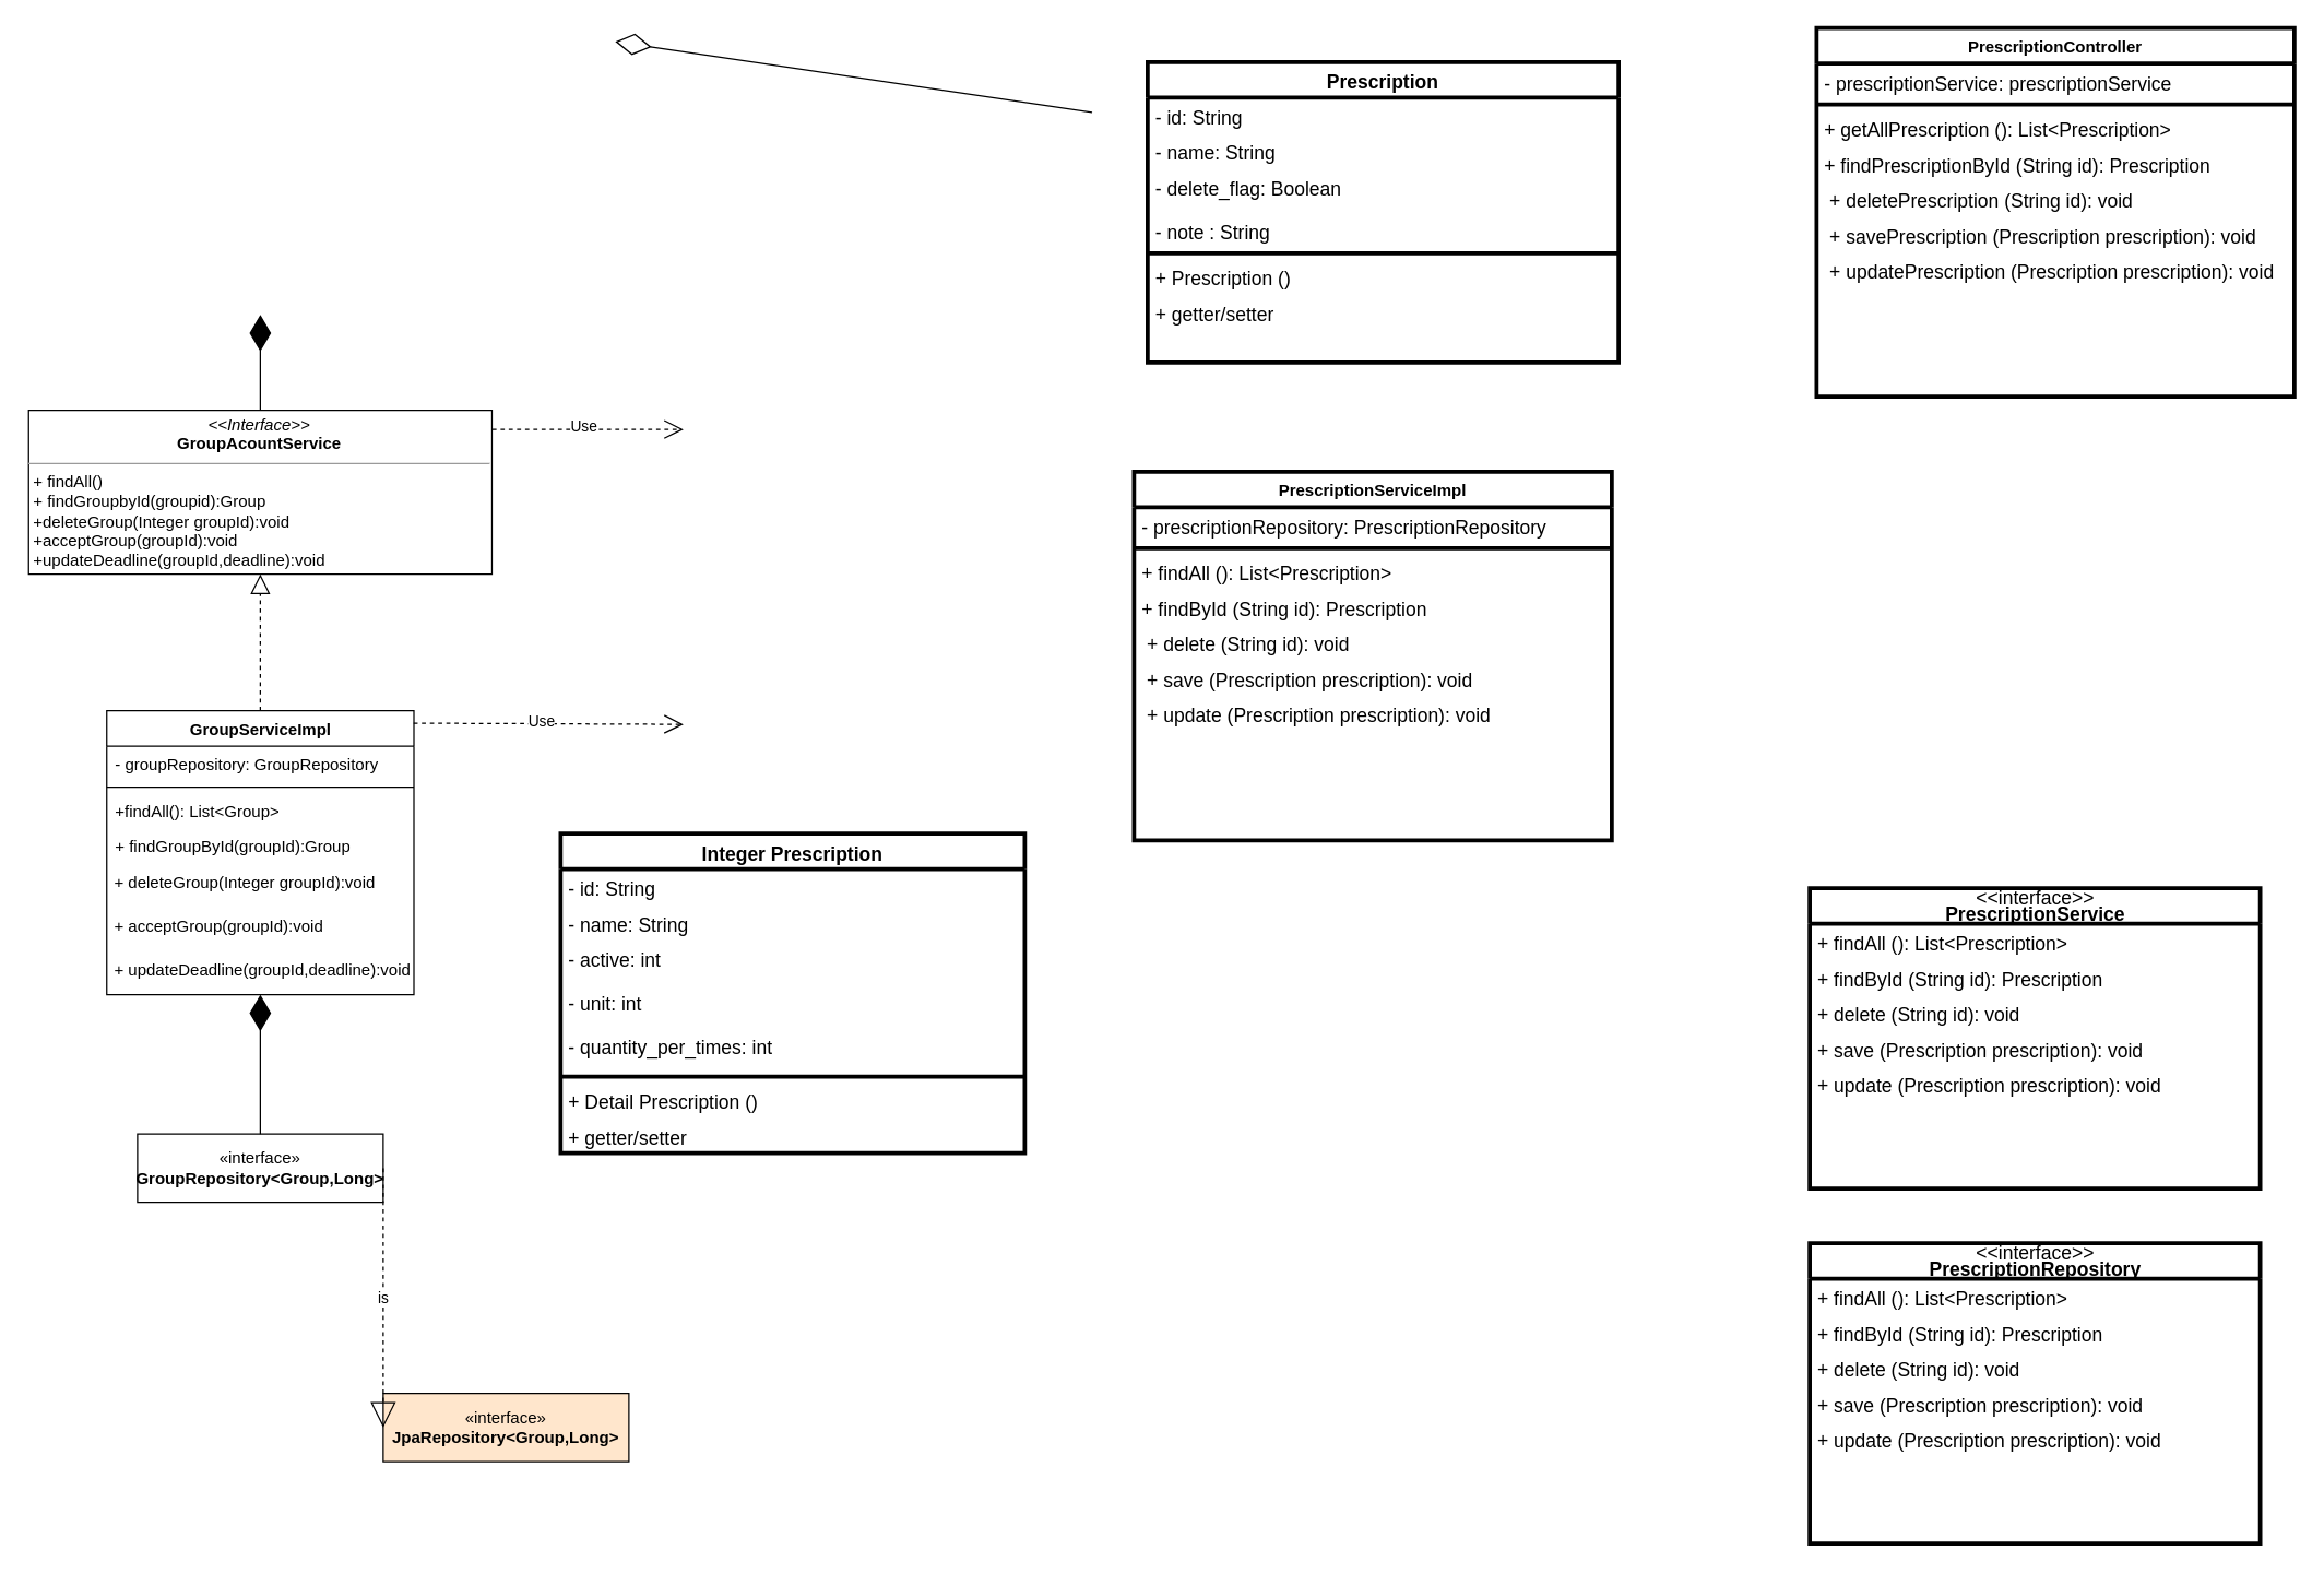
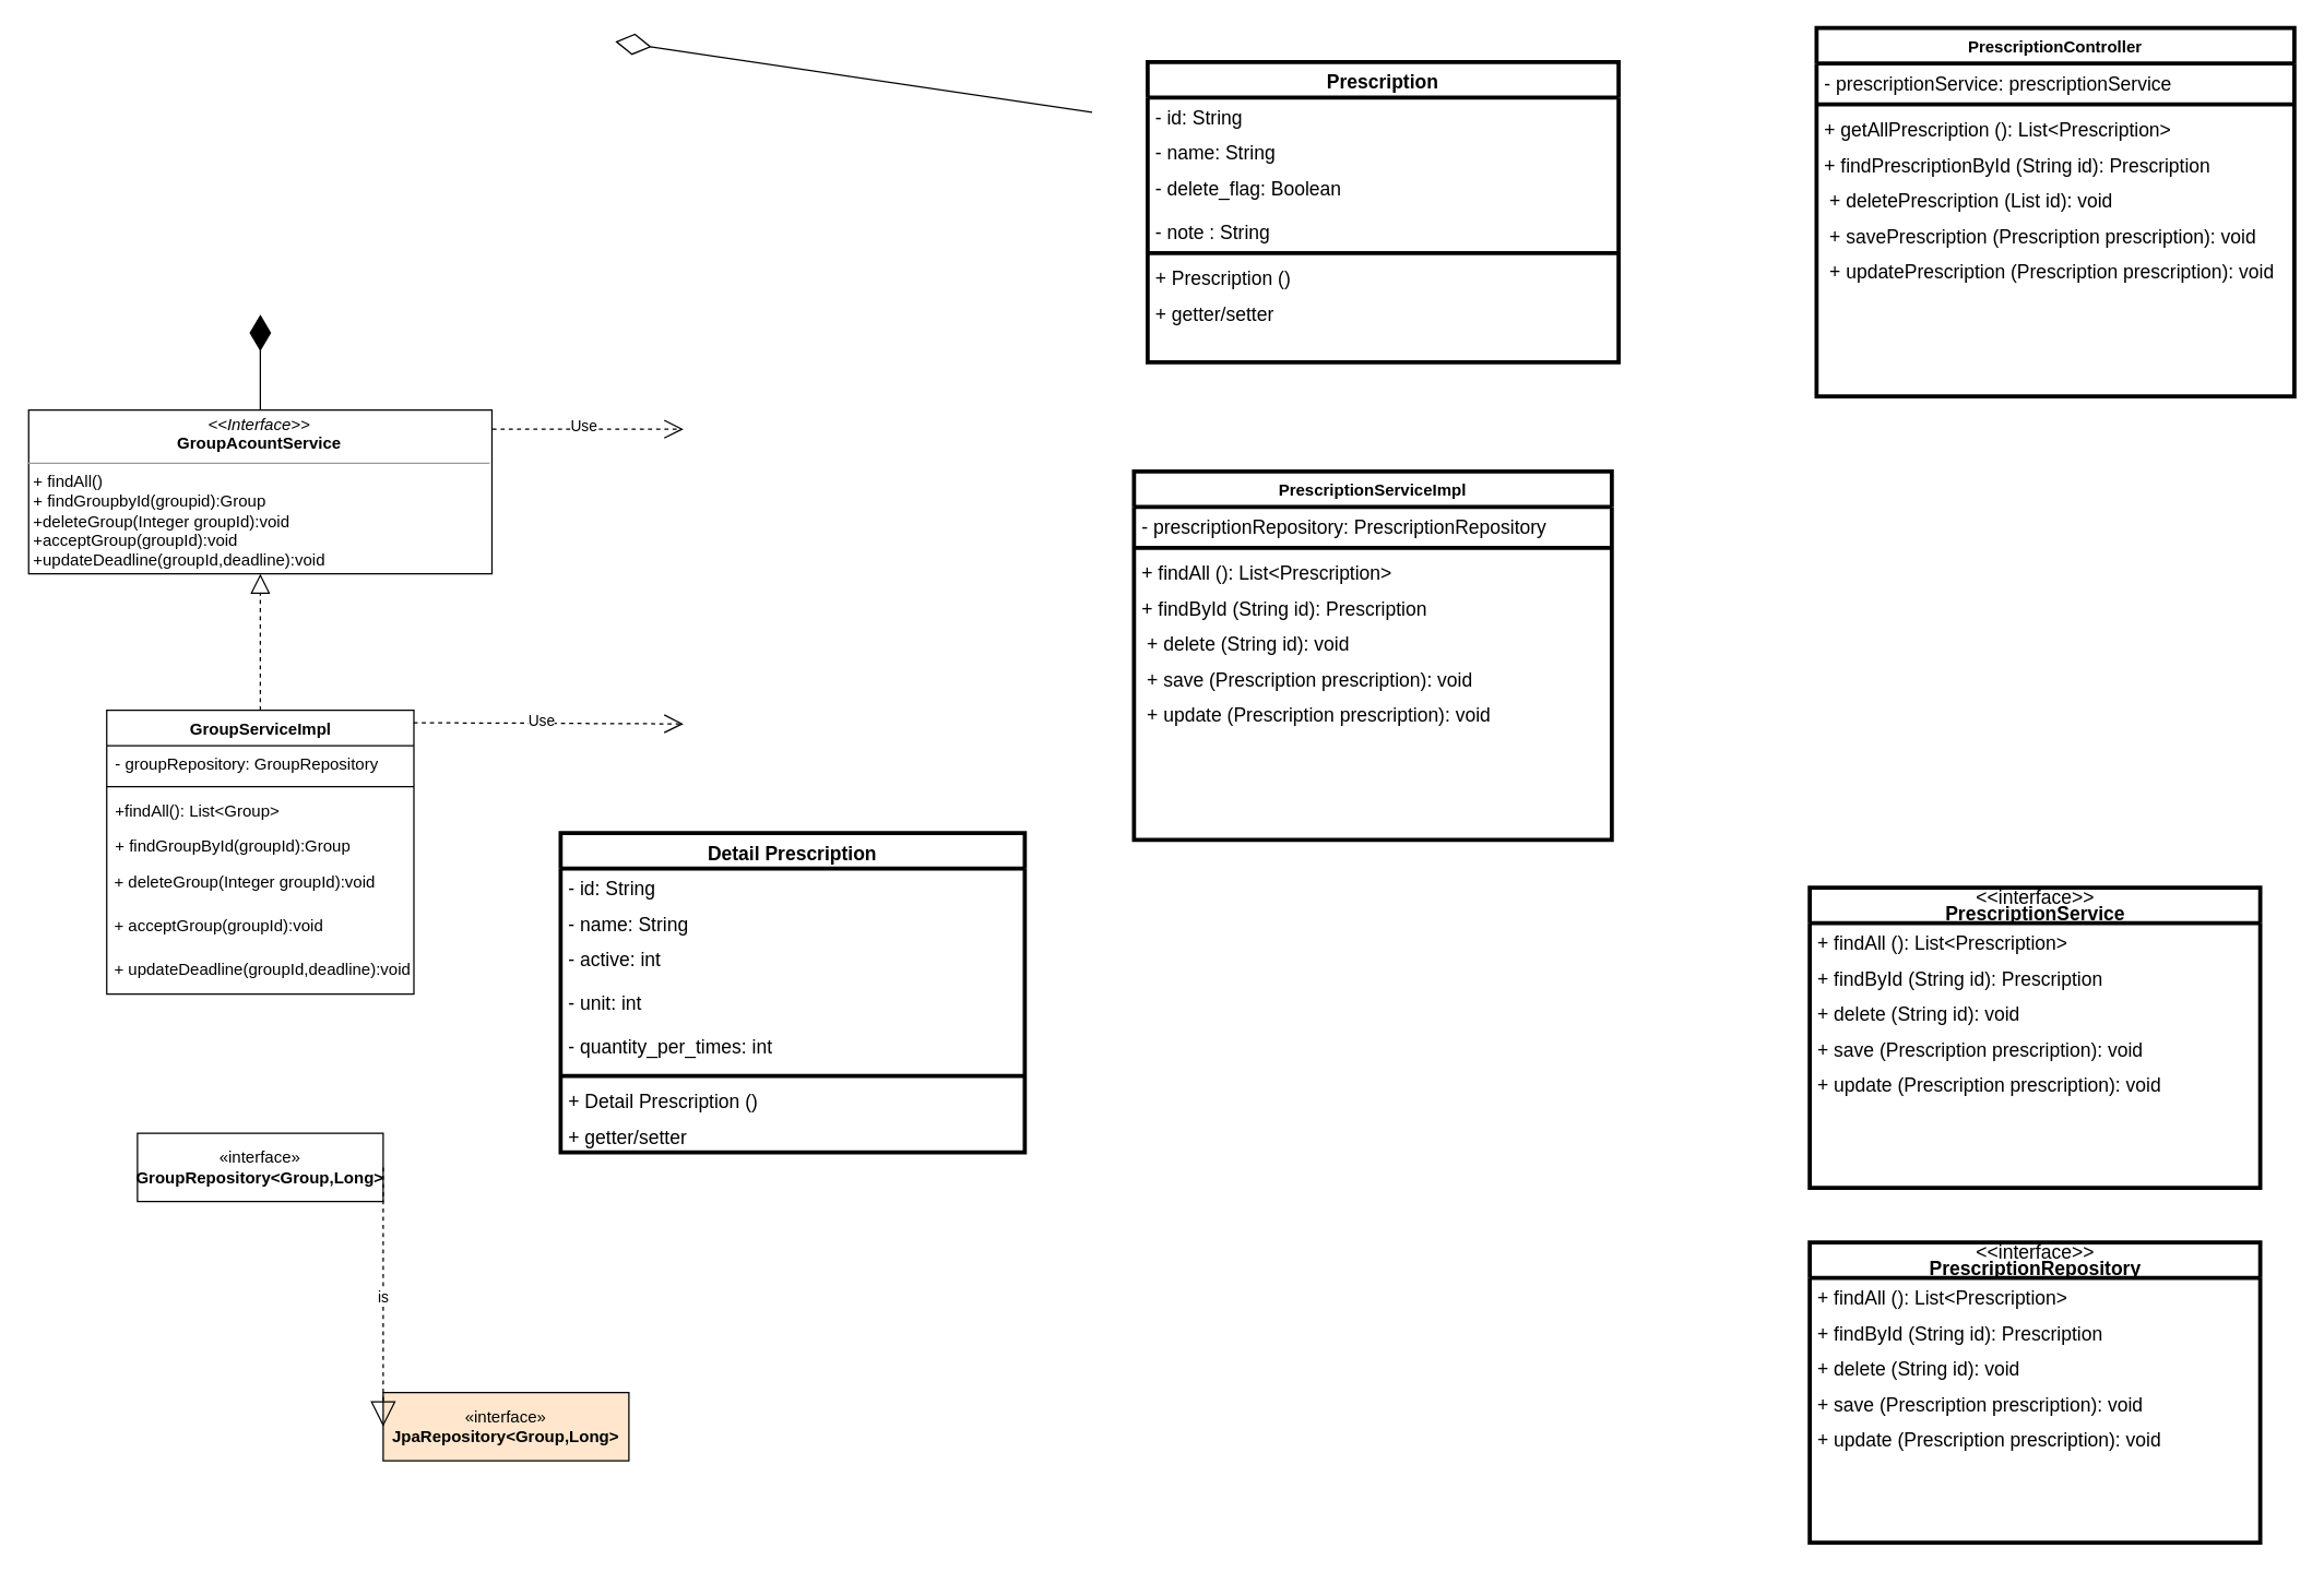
- <mxCell id="33" value=" + deletePrescription (String id): void" style="text;align=left;verticalAlign=top;spacingLeft=4;spacingRight=4;overflow=hidden;rotatable=0;points=[[0,0.5],[1,0.5]];portConstraint=eastwest;strokeWidth=1;fontSize=14;" vertex="1" parent="28"><mxGeometry y="112" width="350" height="26" as="geometry" /></mxCell>
+ <mxCell id="33" value=" + deletePrescription (List id): void" style="text;align=left;verticalAlign=top;spacingLeft=4;spacingRight=4;overflow=hidden;rotatable=0;points=[[0,0.5],[1,0.5]];portConstraint=eastwest;strokeWidth=1;fontSize=14;" vertex="1" parent="28"><mxGeometry y="112" width="350" height="26" as="geometry" /></mxCell>
- <mxCell id="56" value="Integer Prescription" style="swimlane;fontStyle=1;align=center;verticalAlign=top;childLayout=stackLayout;horizontal=1;startSize=26;horizontalStack=0;resizeParent=1;resizeLast=0;collapsible=1;marginBottom=0;rounded=0;shadow=0;strokeWidth=3;fontSize=14;" vertex="1" parent="1"><mxGeometry x="410" y="610" width="340" height="234" as="geometry"><mxRectangle x="550" y="140" width="160" height="26" as="alternateBounds" /></mxGeometry></mxCell>
+ <mxCell id="56" value="Detail Prescription" style="swimlane;fontStyle=1;align=center;verticalAlign=top;childLayout=stackLayout;horizontal=1;startSize=26;horizontalStack=0;resizeParent=1;resizeLast=0;collapsible=1;marginBottom=0;rounded=0;shadow=0;strokeWidth=3;fontSize=14;" vertex="1" parent="1"><mxGeometry x="410" y="610" width="340" height="234" as="geometry"><mxRectangle x="550" y="140" width="160" height="26" as="alternateBounds" /></mxGeometry></mxCell>
- <mxCell id="14" value="" style="endArrow=diamondThin;endFill=1;endSize=24;html=1;rounded=0;exitX=0.5;exitY=0;exitDx=0;exitDy=0;entryX=0.5;entryY=1;entryDx=0;entryDy=0;" parent="1" source="13" target="11" edge="1"><mxGeometry width="160" relative="1" as="geometry"><mxPoint x="360" y="540" as="sourcePoint" /><mxPoint x="190" y="760" as="targetPoint" /></mxGeometry></mxCell>
